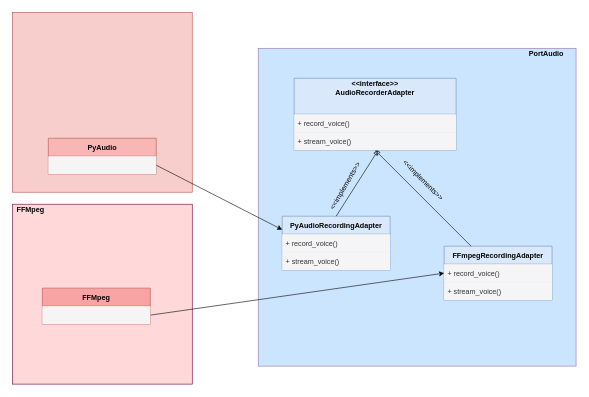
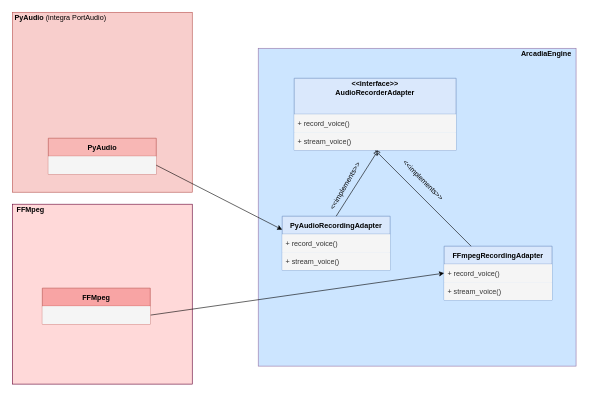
+ <mxCell id="12" value="&lt;b&gt;PyAudio&lt;/b&gt; (integra PortAudio)" style="text;html=1;align=center;verticalAlign=middle;resizable=0;points=[];autosize=1;strokeColor=none;fillColor=none;" parent="1" vertex="1"><mxGeometry x="20" y="20" width="160" height="20" as="geometry" /></mxCell>
- <mxCell id="13" value="&lt;b&gt;PortAudio&lt;/b&gt;" style="text;html=1;align=center;verticalAlign=middle;resizable=0;points=[];autosize=1;strokeColor=none;fillColor=none;" parent="1" vertex="1"><mxGeometry x="860" y="80" width="100" height="20" as="geometry" /></mxCell>
+ <mxCell id="13" value="&lt;b&gt;ArcadiaEngine&lt;/b&gt;" style="text;html=1;align=center;verticalAlign=middle;resizable=0;points=[];autosize=1;strokeColor=none;fillColor=none;" parent="1" vertex="1"><mxGeometry x="860" y="80" width="100" height="20" as="geometry" /></mxCell>
